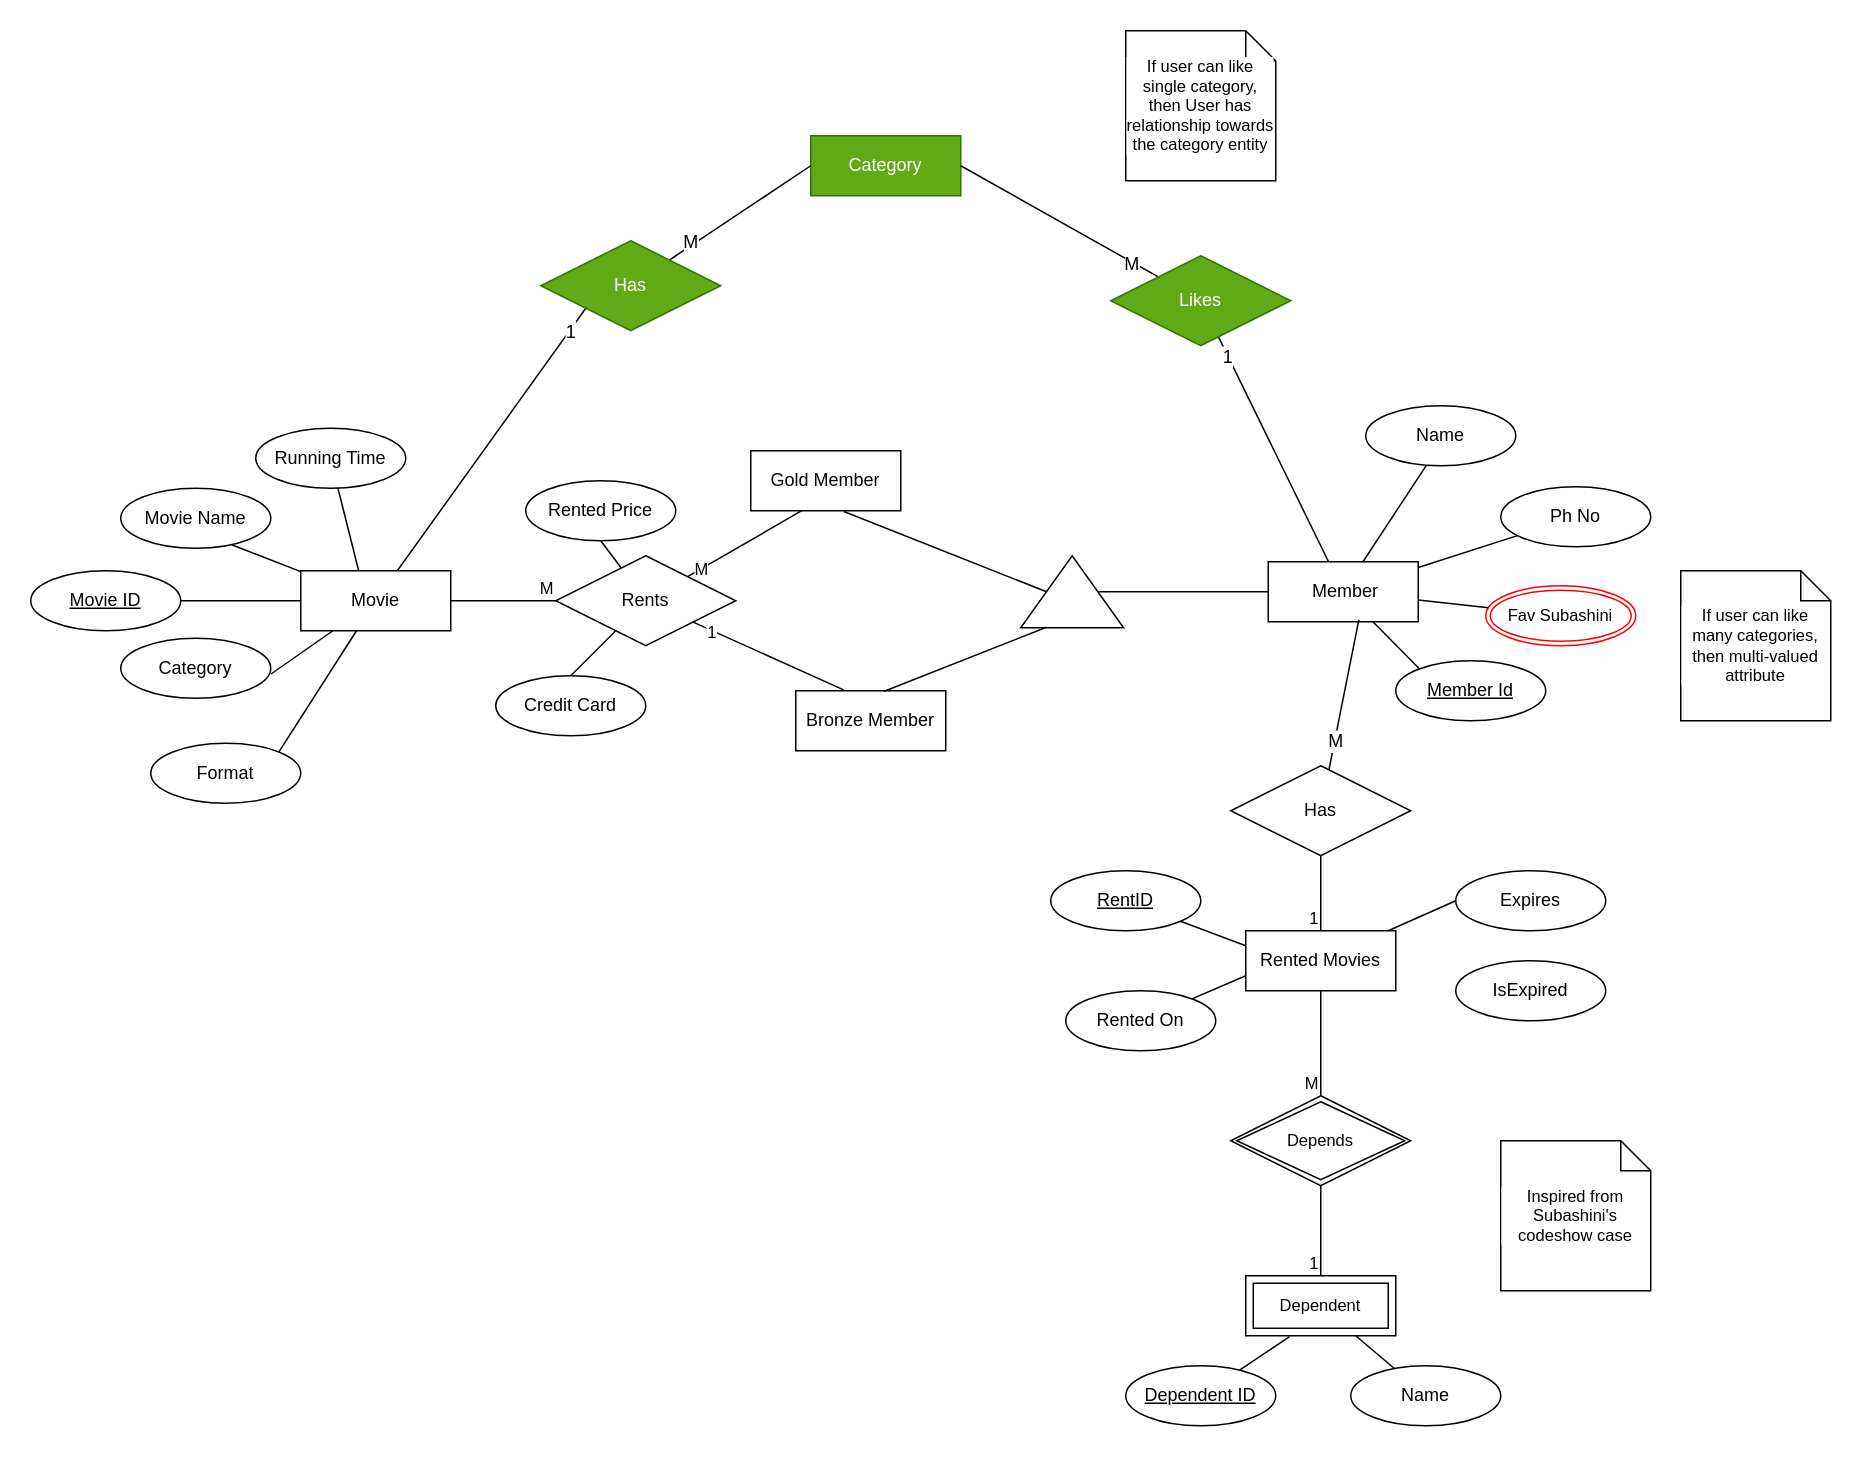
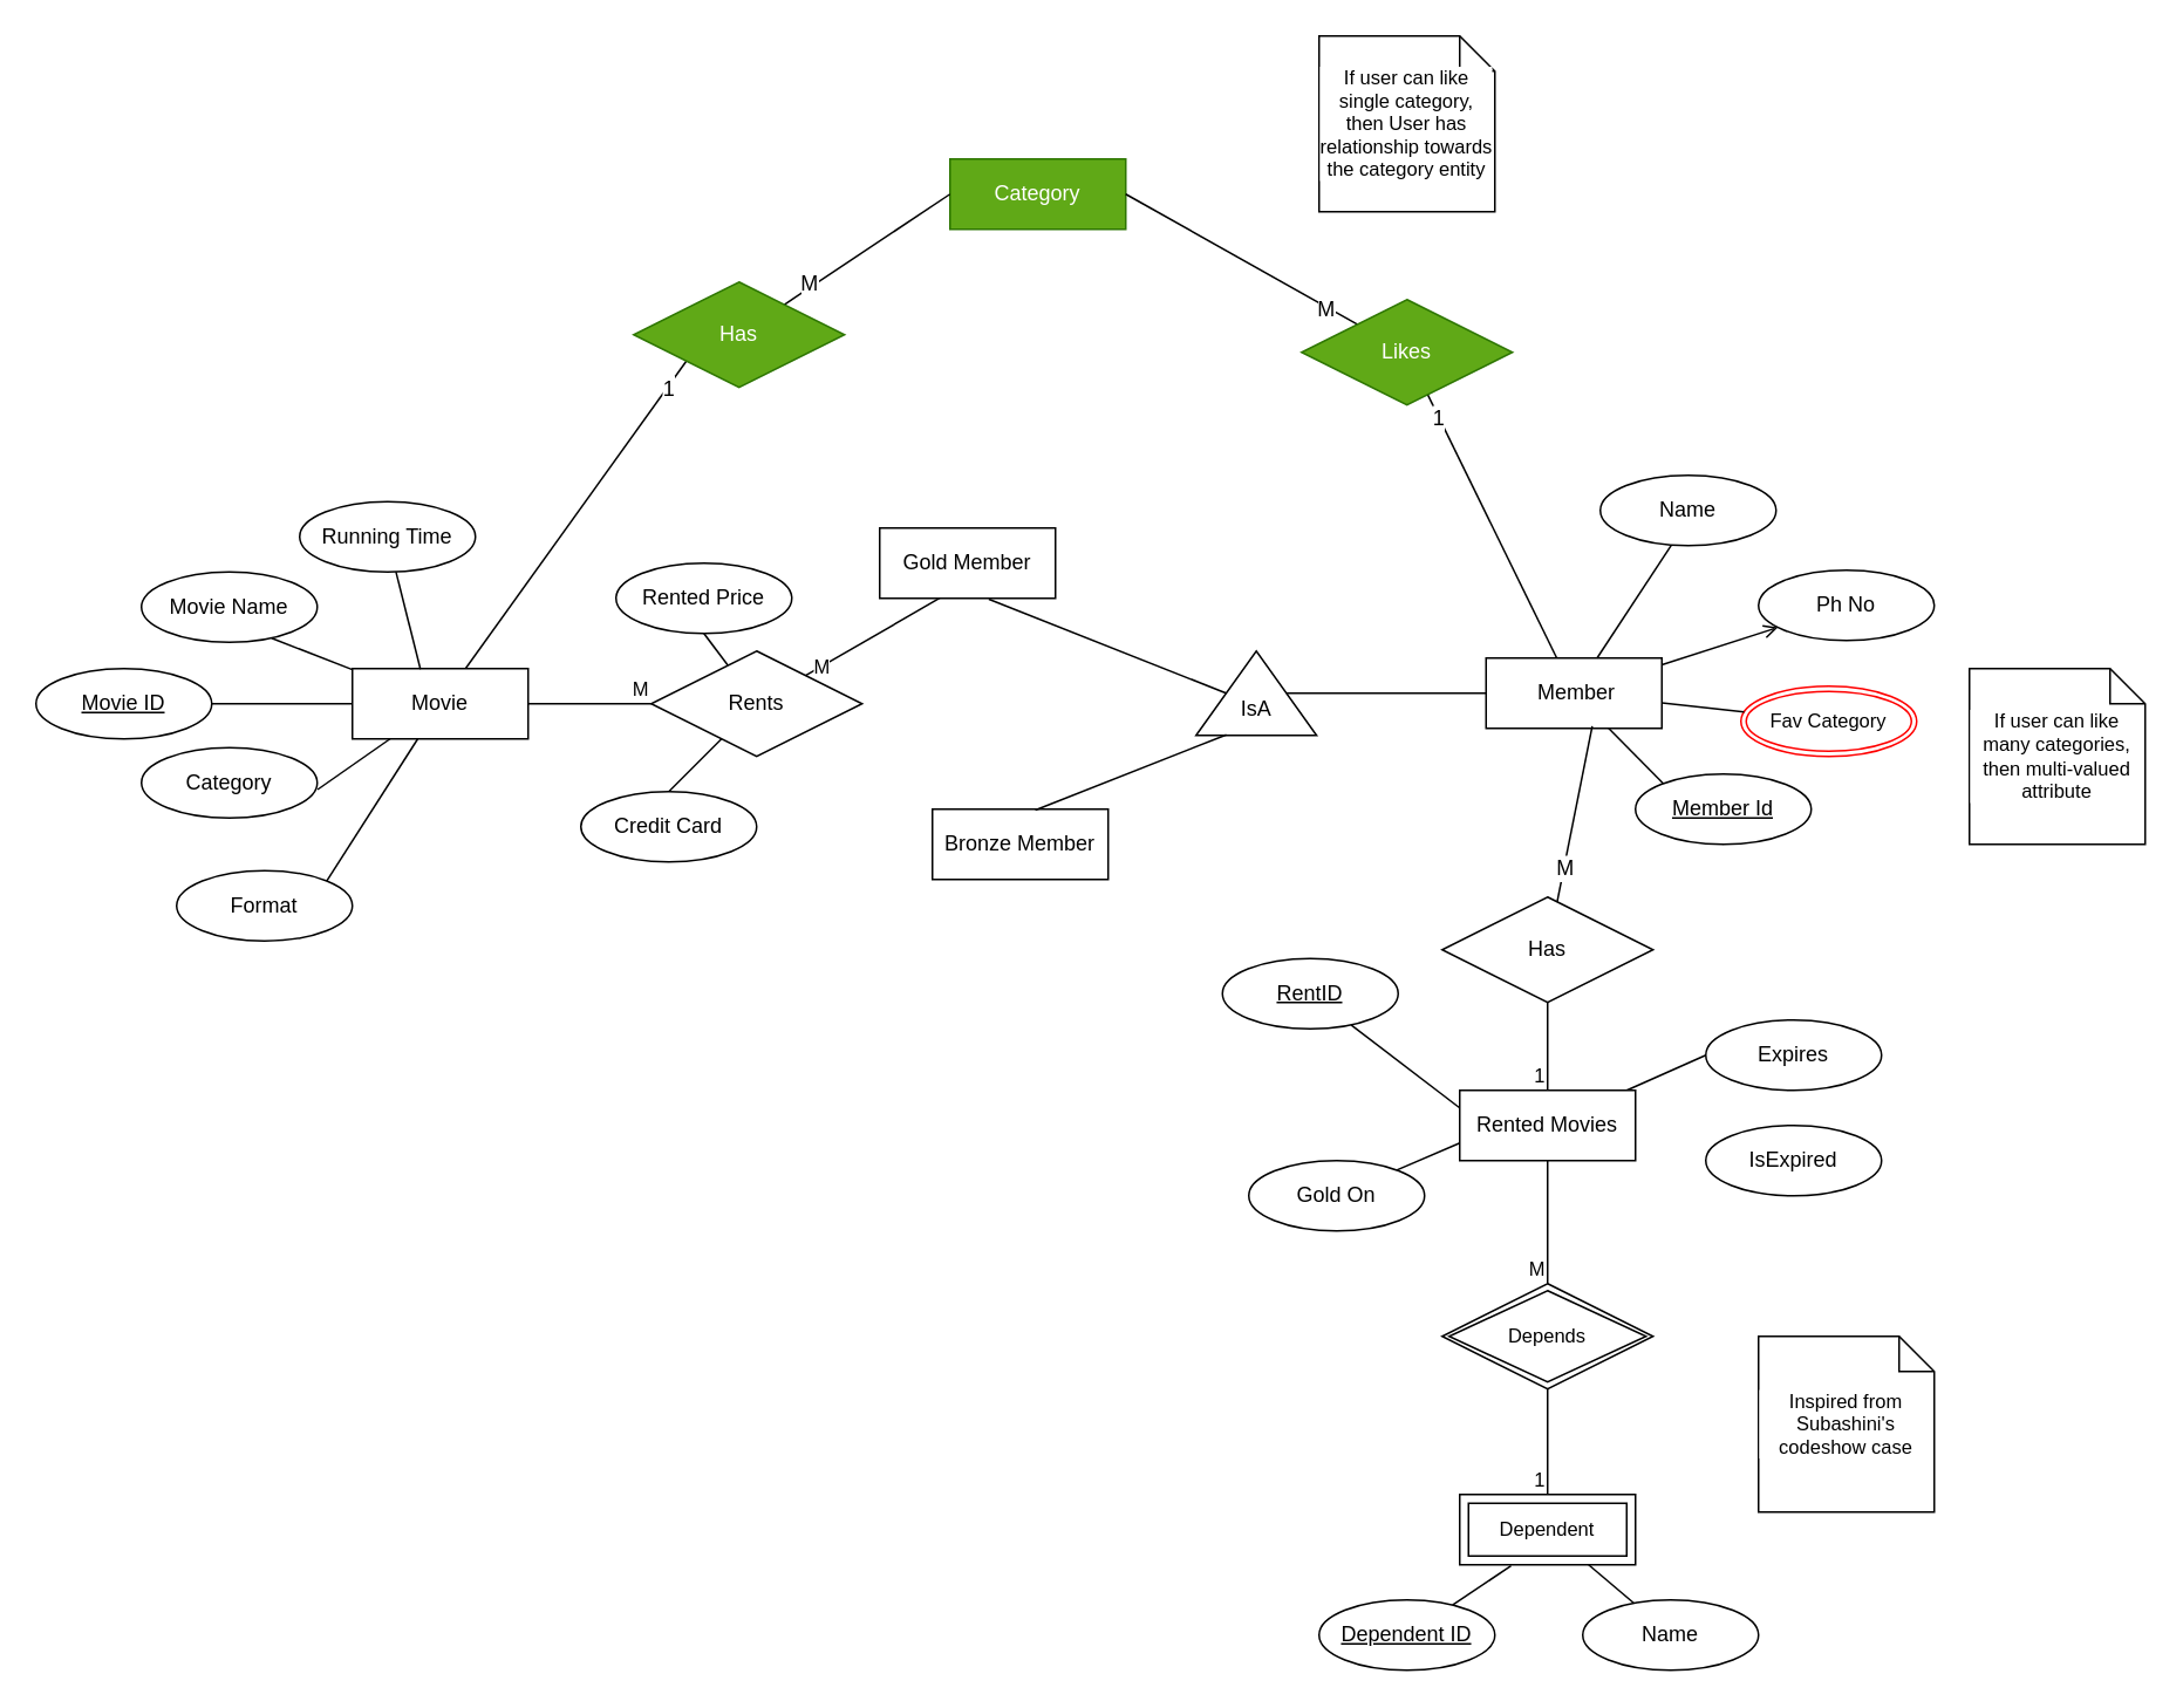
- <mxCell id="9" style="edgeStyle=none;rounded=0;orthogonalLoop=1;jettySize=auto;html=1;strokeColor=default;align=center;verticalAlign=middle;fontFamily=Helvetica;fontSize=11;fontColor=default;labelBackgroundColor=default;endArrow=none;endFill=0;" parent="1" source="12" target="21" edge="1"><mxGeometry relative="1" as="geometry"><mxPoint x="940" y="490" as="targetPoint" /></mxGeometry></mxCell>
+ <mxCell id="9" style="edgeStyle=none;rounded=0;orthogonalLoop=1;jettySize=auto;html=1;strokeColor=default;align=center;verticalAlign=middle;fontFamily=Helvetica;fontSize=11;fontColor=default;labelBackgroundColor=default;endArrow=open;endFill=0;" parent="1" source="12" target="21" edge="1"><mxGeometry relative="1" as="geometry"><mxPoint x="940" y="490" as="targetPoint" /></mxGeometry></mxCell>
+ <mxCell id="54" value="IsA" style="text;html=1;align=center;verticalAlign=middle;resizable=0;points=[];autosize=1;strokeColor=none;fillColor=none;" parent="52" vertex="1"><mxGeometry x="14.281" y="18.001" width="40" height="30" as="geometry" /></mxCell>
- <mxCell id="25" value="Fav Subashini" style="ellipse;shape=doubleEllipse;margin=3;whiteSpace=wrap;html=1;align=center;fontFamily=Helvetica;fontSize=11;fontColor=default;labelBackgroundColor=default;strokeColor=#FF0000;" parent="1" vertex="1"><mxGeometry x="990" y="390" width="100" height="40" as="geometry" /></mxCell>
+ <mxCell id="25" value="Fav Category" style="ellipse;shape=doubleEllipse;margin=3;whiteSpace=wrap;html=1;align=center;fontFamily=Helvetica;fontSize=11;fontColor=default;labelBackgroundColor=default;strokeColor=#FF0000;" parent="1" vertex="1"><mxGeometry x="990" y="390" width="100" height="40" as="geometry" /></mxCell>
- <mxCell id="56" style="edgeStyle=none;rounded=0;orthogonalLoop=1;jettySize=auto;html=1;strokeColor=default;align=center;verticalAlign=middle;fontFamily=Helvetica;fontSize=11;fontColor=default;labelBackgroundColor=default;endArrow=none;endFill=0;exitX=0.319;exitY=-0.015;exitDx=0;exitDy=0;exitPerimeter=0;" parent="1" source="58" target="18" edge="1"><mxGeometry relative="1" as="geometry" /></mxCell>
- <mxCell id="57" value="1" style="edgeLabel;html=1;align=center;verticalAlign=middle;resizable=0;points=[];fontFamily=Helvetica;fontSize=11;fontColor=default;labelBackgroundColor=default;" parent="56" vertex="1" connectable="0"><mxGeometry x="0.75" y="3" relative="1" as="geometry"><mxPoint y="-2" as="offset" /></mxGeometry></mxCell>
- <mxCell id="49" value="&lt;u&gt;RentID&lt;/u&gt;" style="ellipse;whiteSpace=wrap;html=1;align=center;" parent="1" vertex="1"><mxGeometry x="700" y="580" width="100" height="40" as="geometry" /></mxCell>
+ <mxCell id="49" value="&lt;u&gt;RentID&lt;/u&gt;" style="ellipse;whiteSpace=wrap;html=1;align=center;" parent="1" vertex="1"><mxGeometry x="695" y="545" width="100" height="40" as="geometry" /></mxCell>
- <mxCell id="43" value="Rented On" style="ellipse;whiteSpace=wrap;html=1;align=center;" parent="1" vertex="1"><mxGeometry x="710" y="660" width="100" height="40" as="geometry" /></mxCell>
+ <mxCell id="43" value="Gold On" style="ellipse;whiteSpace=wrap;html=1;align=center;" parent="1" vertex="1"><mxGeometry x="710" y="660" width="100" height="40" as="geometry" /></mxCell>
